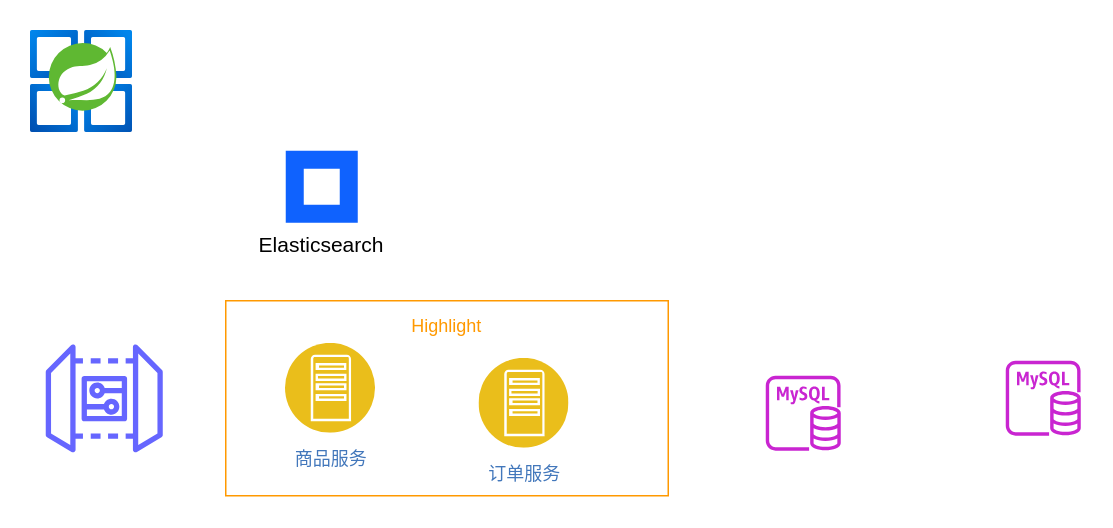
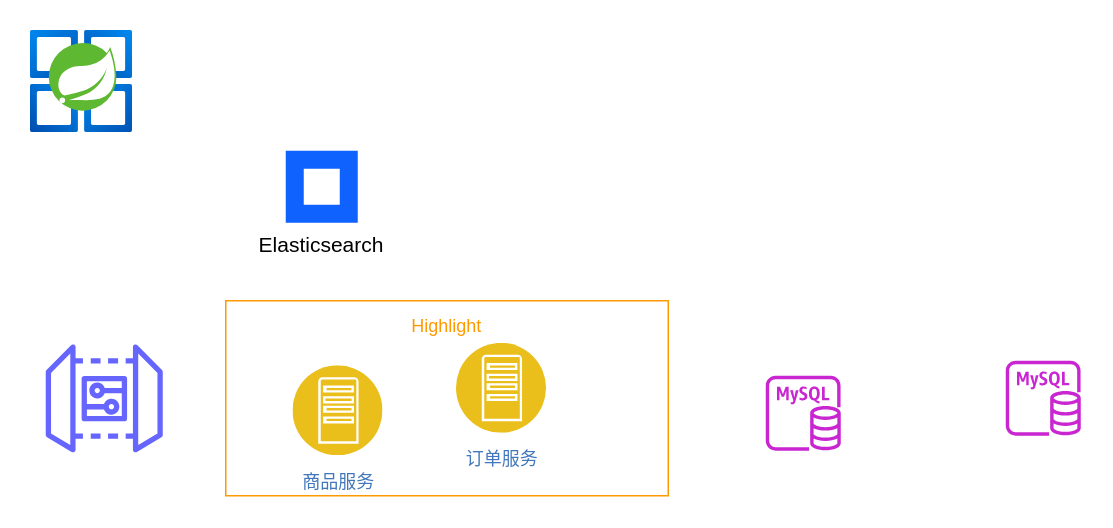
- <mxCell id="3" value="商品服务" style="image;aspect=fixed;perimeter=ellipsePerimeter;html=1;align=center;shadow=0;dashed=0;fontColor=#4277BB;labelBackgroundColor=default;fontSize=12;spacingTop=3;image=img/lib/ibm/applications/app_server.svg;" vertex="1" parent="1"><mxGeometry x="190" y="228.5" width="60" height="60" as="geometry" /></mxCell>
+ <mxCell id="3" value="商品服务" style="image;aspect=fixed;perimeter=ellipsePerimeter;html=1;align=center;shadow=0;dashed=0;fontColor=#4277BB;labelBackgroundColor=default;fontSize=12;spacingTop=3;image=img/lib/ibm/applications/app_server.svg;" vertex="1" parent="1"><mxGeometry x="195" y="243.5" width="60" height="60" as="geometry" /></mxCell>
- <mxCell id="4" value="订单服务" style="image;aspect=fixed;perimeter=ellipsePerimeter;html=1;align=center;shadow=0;dashed=0;fontColor=#4277BB;labelBackgroundColor=default;fontSize=12;spacingTop=3;image=img/lib/ibm/applications/app_server.svg;" vertex="1" parent="1"><mxGeometry x="319" y="238.5" width="60" height="60" as="geometry" /></mxCell>
+ <mxCell id="4" value="订单服务" style="image;aspect=fixed;perimeter=ellipsePerimeter;html=1;align=center;shadow=0;dashed=0;fontColor=#4277BB;labelBackgroundColor=default;fontSize=12;spacingTop=3;image=img/lib/ibm/applications/app_server.svg;" vertex="1" parent="1"><mxGeometry x="304" y="228.5" width="60" height="60" as="geometry" /></mxCell>
